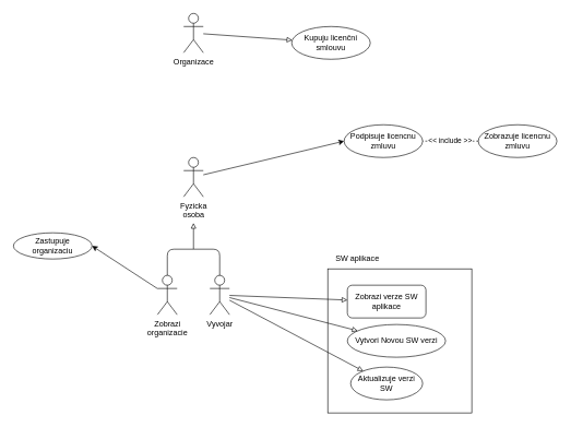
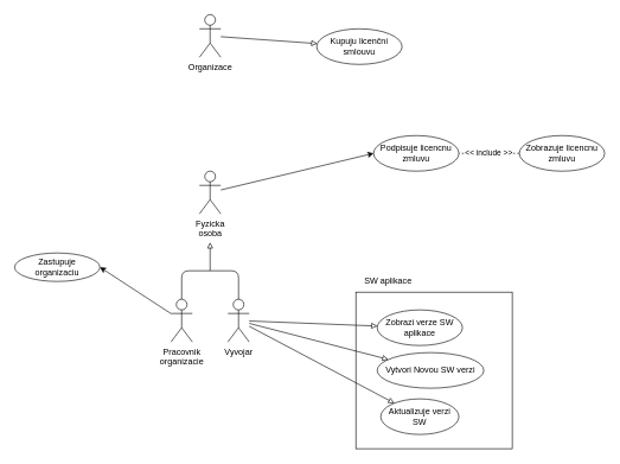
- <mxCell id="6" value="Zobrazi verze SW aplikace" style="whiteSpace=wrap;html=1;rounded=1;" vertex="1" parent="1"><mxGeometry x="530" y="435" width="120" height="50" as="geometry" /></mxCell>
+ <mxCell id="6" value="Zobrazi verze SW aplikace" style="ellipse;whiteSpace=wrap;html=1;" vertex="1" parent="1"><mxGeometry x="530" y="435" width="120" height="50" as="geometry" /></mxCell>
- <mxCell id="23" value="Zobrazi&lt;br&gt;organizacie" style="shape=umlActor;verticalLabelPosition=bottom;verticalAlign=top;html=1;outlineConnect=0;" vertex="1" parent="1"><mxGeometry x="240" y="420" width="30" height="60" as="geometry" /></mxCell>
+ <mxCell id="23" value="Pracovnik&lt;br&gt;organizacie" style="shape=umlActor;verticalLabelPosition=bottom;verticalAlign=top;html=1;outlineConnect=0;" vertex="1" parent="1"><mxGeometry x="240" y="420" width="30" height="60" as="geometry" /></mxCell>
